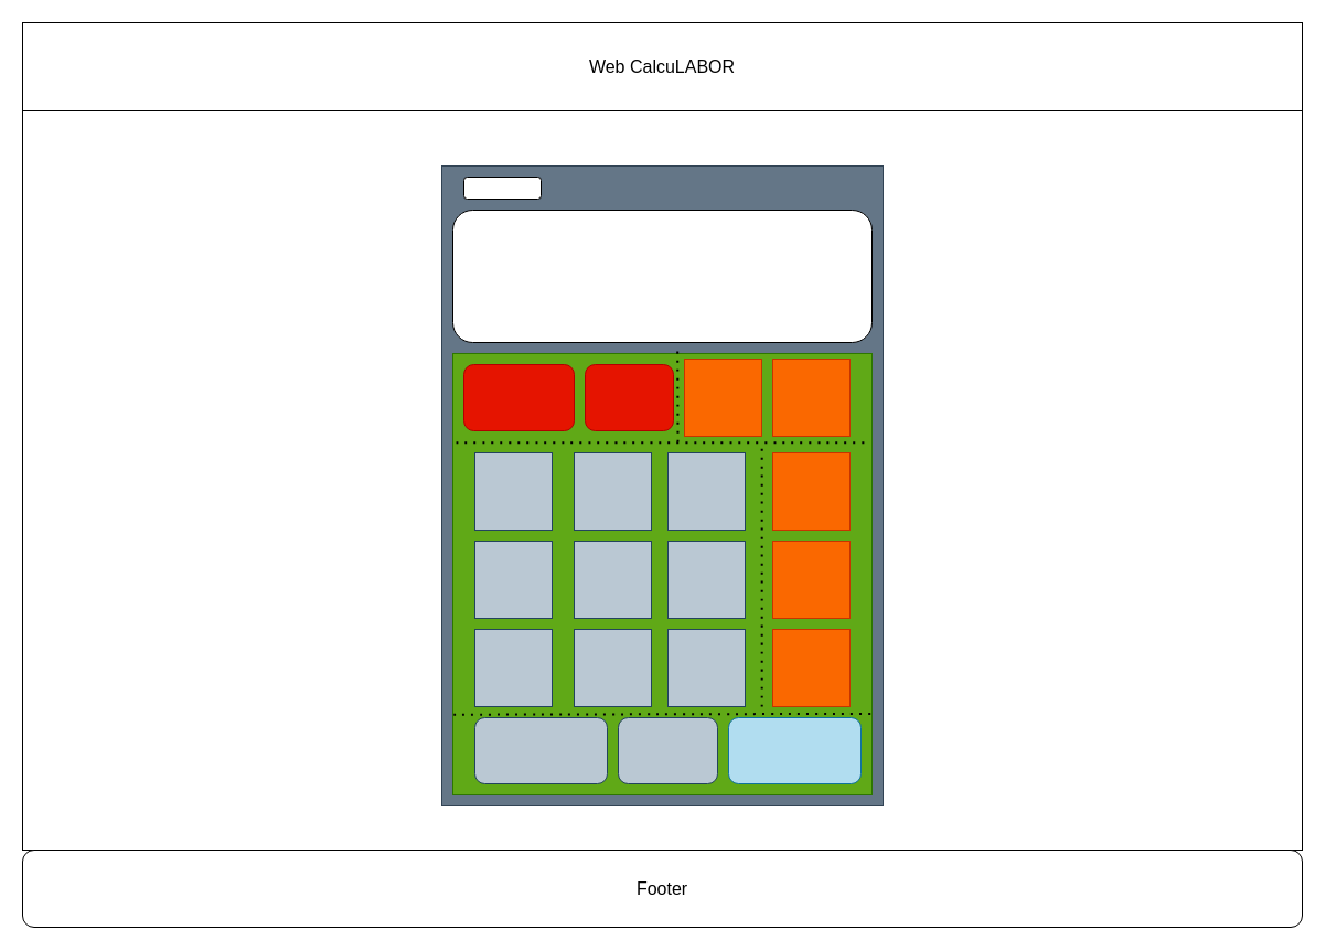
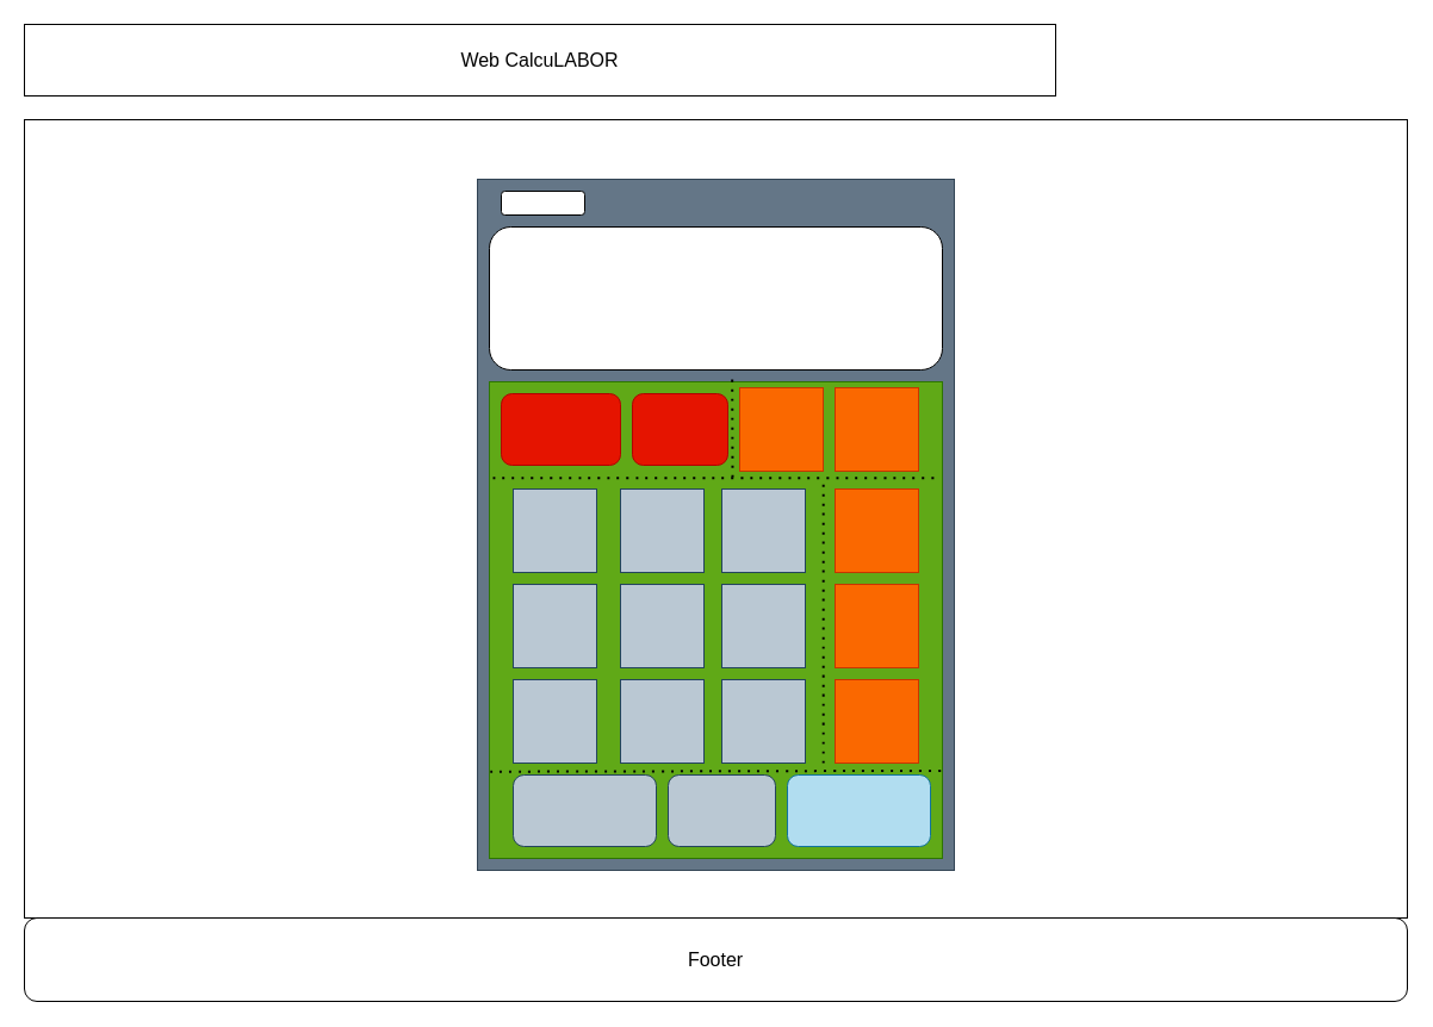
- <mxCell id="2" value="Web CalcuLABOR" style="rounded=0;whiteSpace=wrap;html=1;fontSize=16;" vertex="1" parent="1"><mxGeometry width="1160" height="80" as="geometry" x="20" y="20" /></mxCell>
+ <mxCell id="2" value="Web CalcuLABOR" style="rounded=0;whiteSpace=wrap;html=1;fontSize=16;" vertex="1" parent="1"><mxGeometry x="20" y="20" width="865" height="60" as="geometry" /></mxCell>
